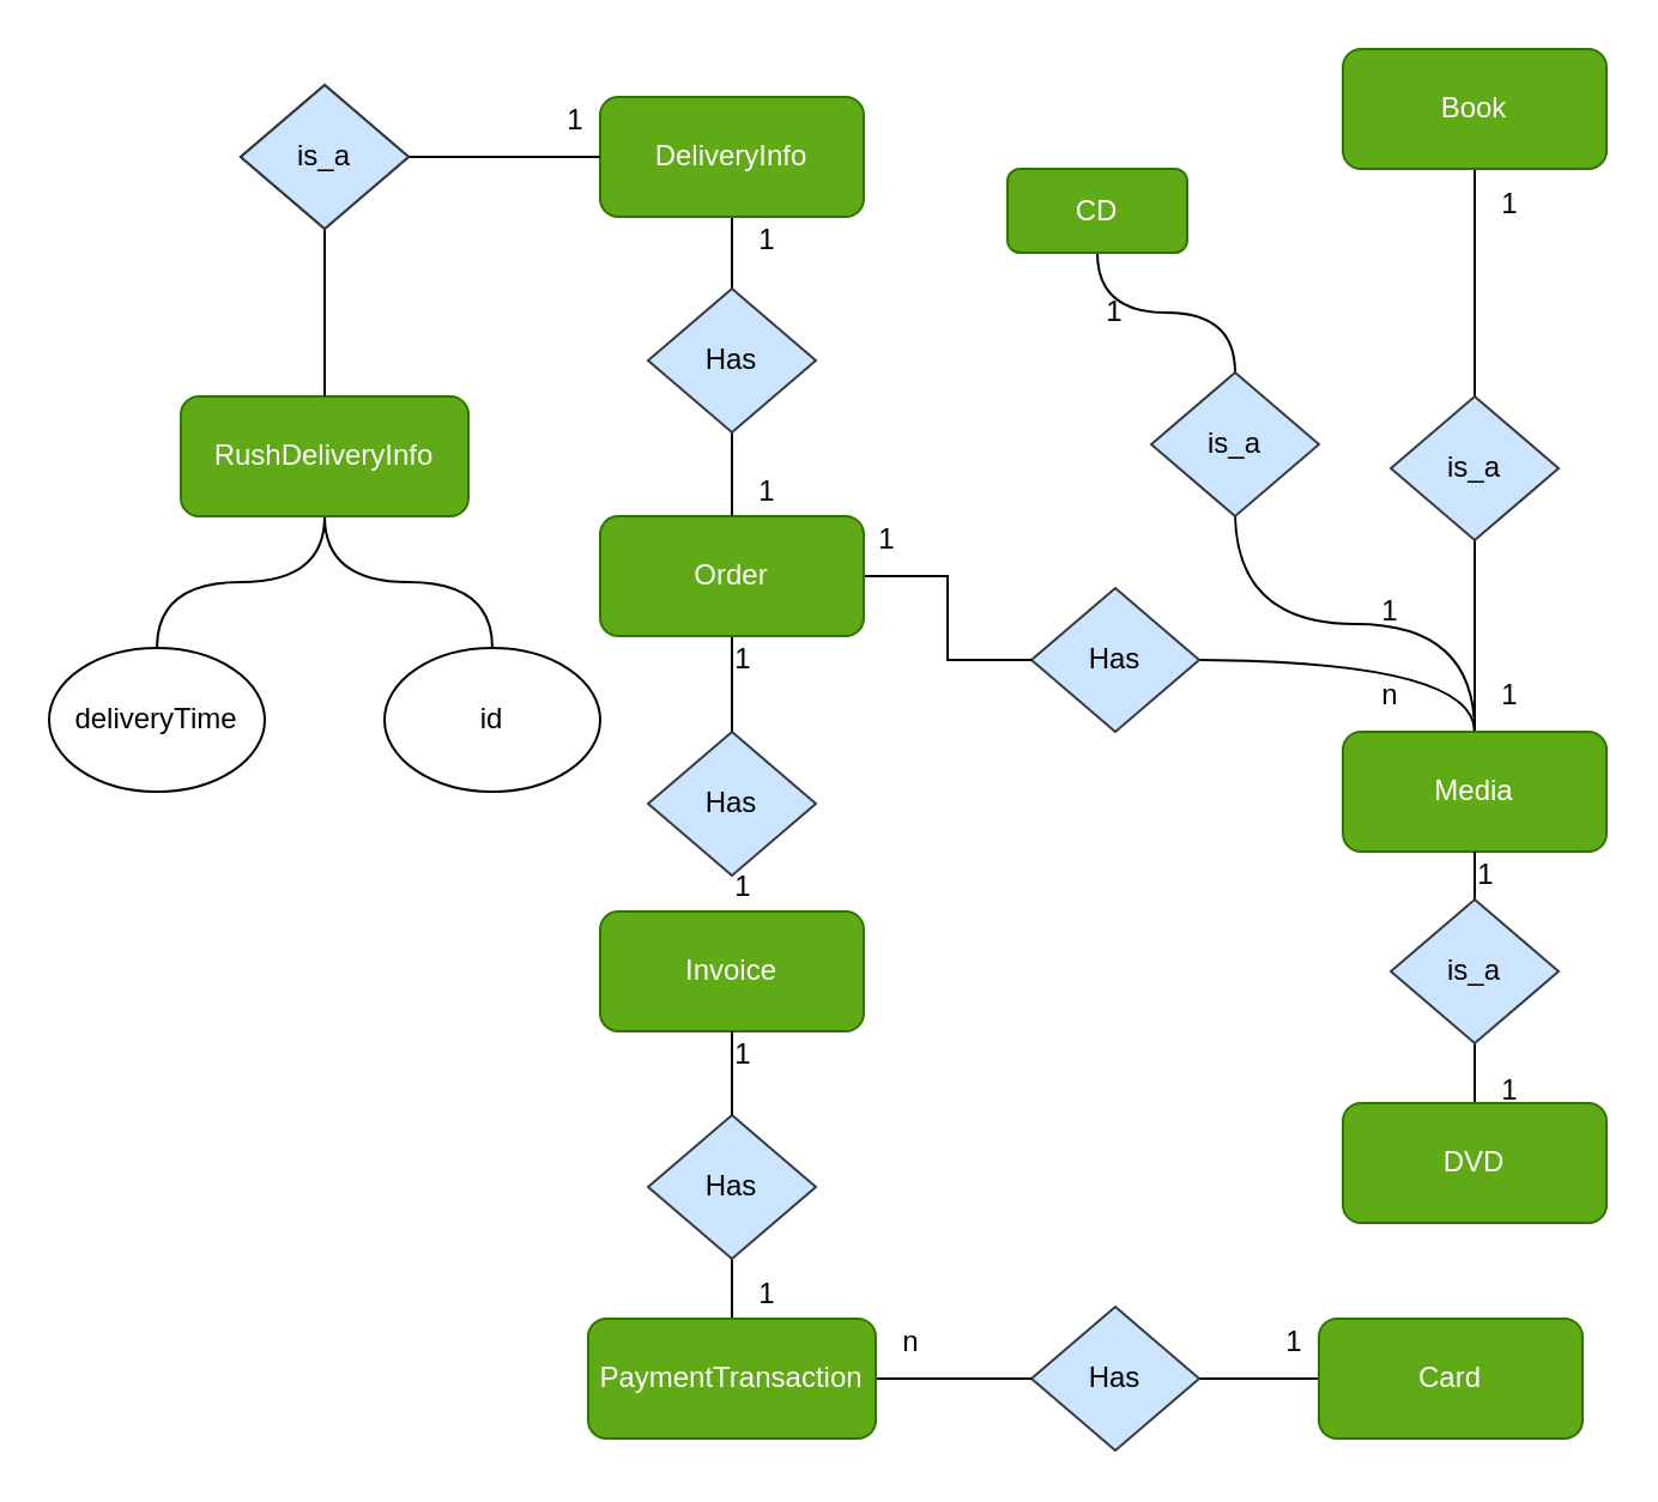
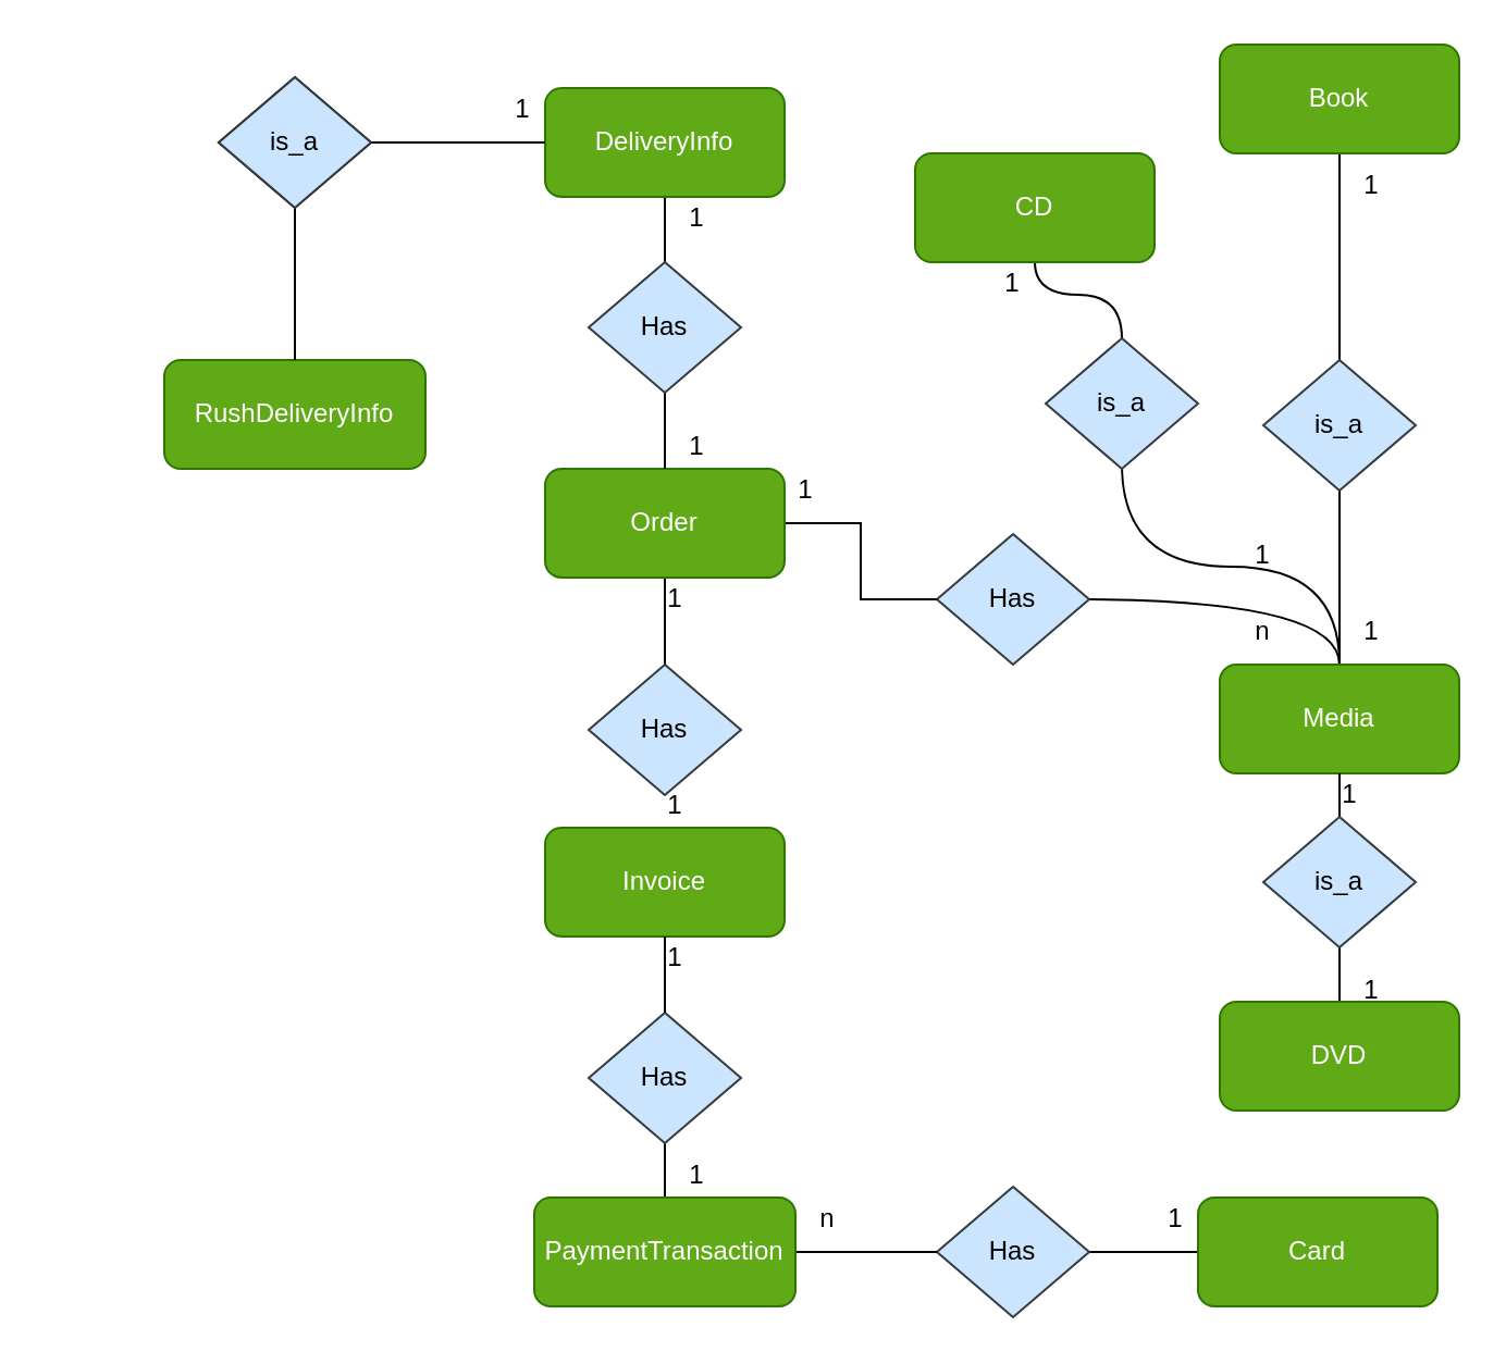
- <mxCell id="37" value="CD" style="rounded=1;whiteSpace=wrap;html=1;fillColor=#60a917;strokeColor=#2D7600;fontColor=#ffffff;" parent="1" vertex="1"><mxGeometry x="420" y="70" width="75" height="35" as="geometry" /></mxCell>
+ <mxCell id="37" value="CD" style="rounded=1;whiteSpace=wrap;html=1;fillColor=#60a917;strokeColor=#2D7600;fontColor=#ffffff;" parent="1" vertex="1"><mxGeometry x="420" y="70" width="110" height="50" as="geometry" /></mxCell>
- <mxCell id="4" style="edgeStyle=orthogonalEdgeStyle;curved=1;rounded=0;orthogonalLoop=1;jettySize=auto;html=1;exitX=0.5;exitY=1;exitDx=0;exitDy=0;endArrow=none;endFill=0;" parent="1" source="6" target="7" edge="1"><mxGeometry relative="1" as="geometry" /></mxCell>
- <mxCell id="5" style="edgeStyle=orthogonalEdgeStyle;curved=1;rounded=0;orthogonalLoop=1;jettySize=auto;html=1;entryX=0.5;entryY=0;entryDx=0;entryDy=0;endArrow=none;endFill=0;" parent="1" source="6" target="9" edge="1"><mxGeometry relative="1" as="geometry" /></mxCell>
- <mxCell id="7" value="deliveryTime" style="ellipse;whiteSpace=wrap;html=1;" parent="1" vertex="1"><mxGeometry x="20" y="270" width="90" height="60" as="geometry" /></mxCell>
- <mxCell id="9" value="id" style="ellipse;whiteSpace=wrap;html=1;" parent="1" vertex="1"><mxGeometry x="160" y="270" width="90" height="60" as="geometry" /></mxCell>
